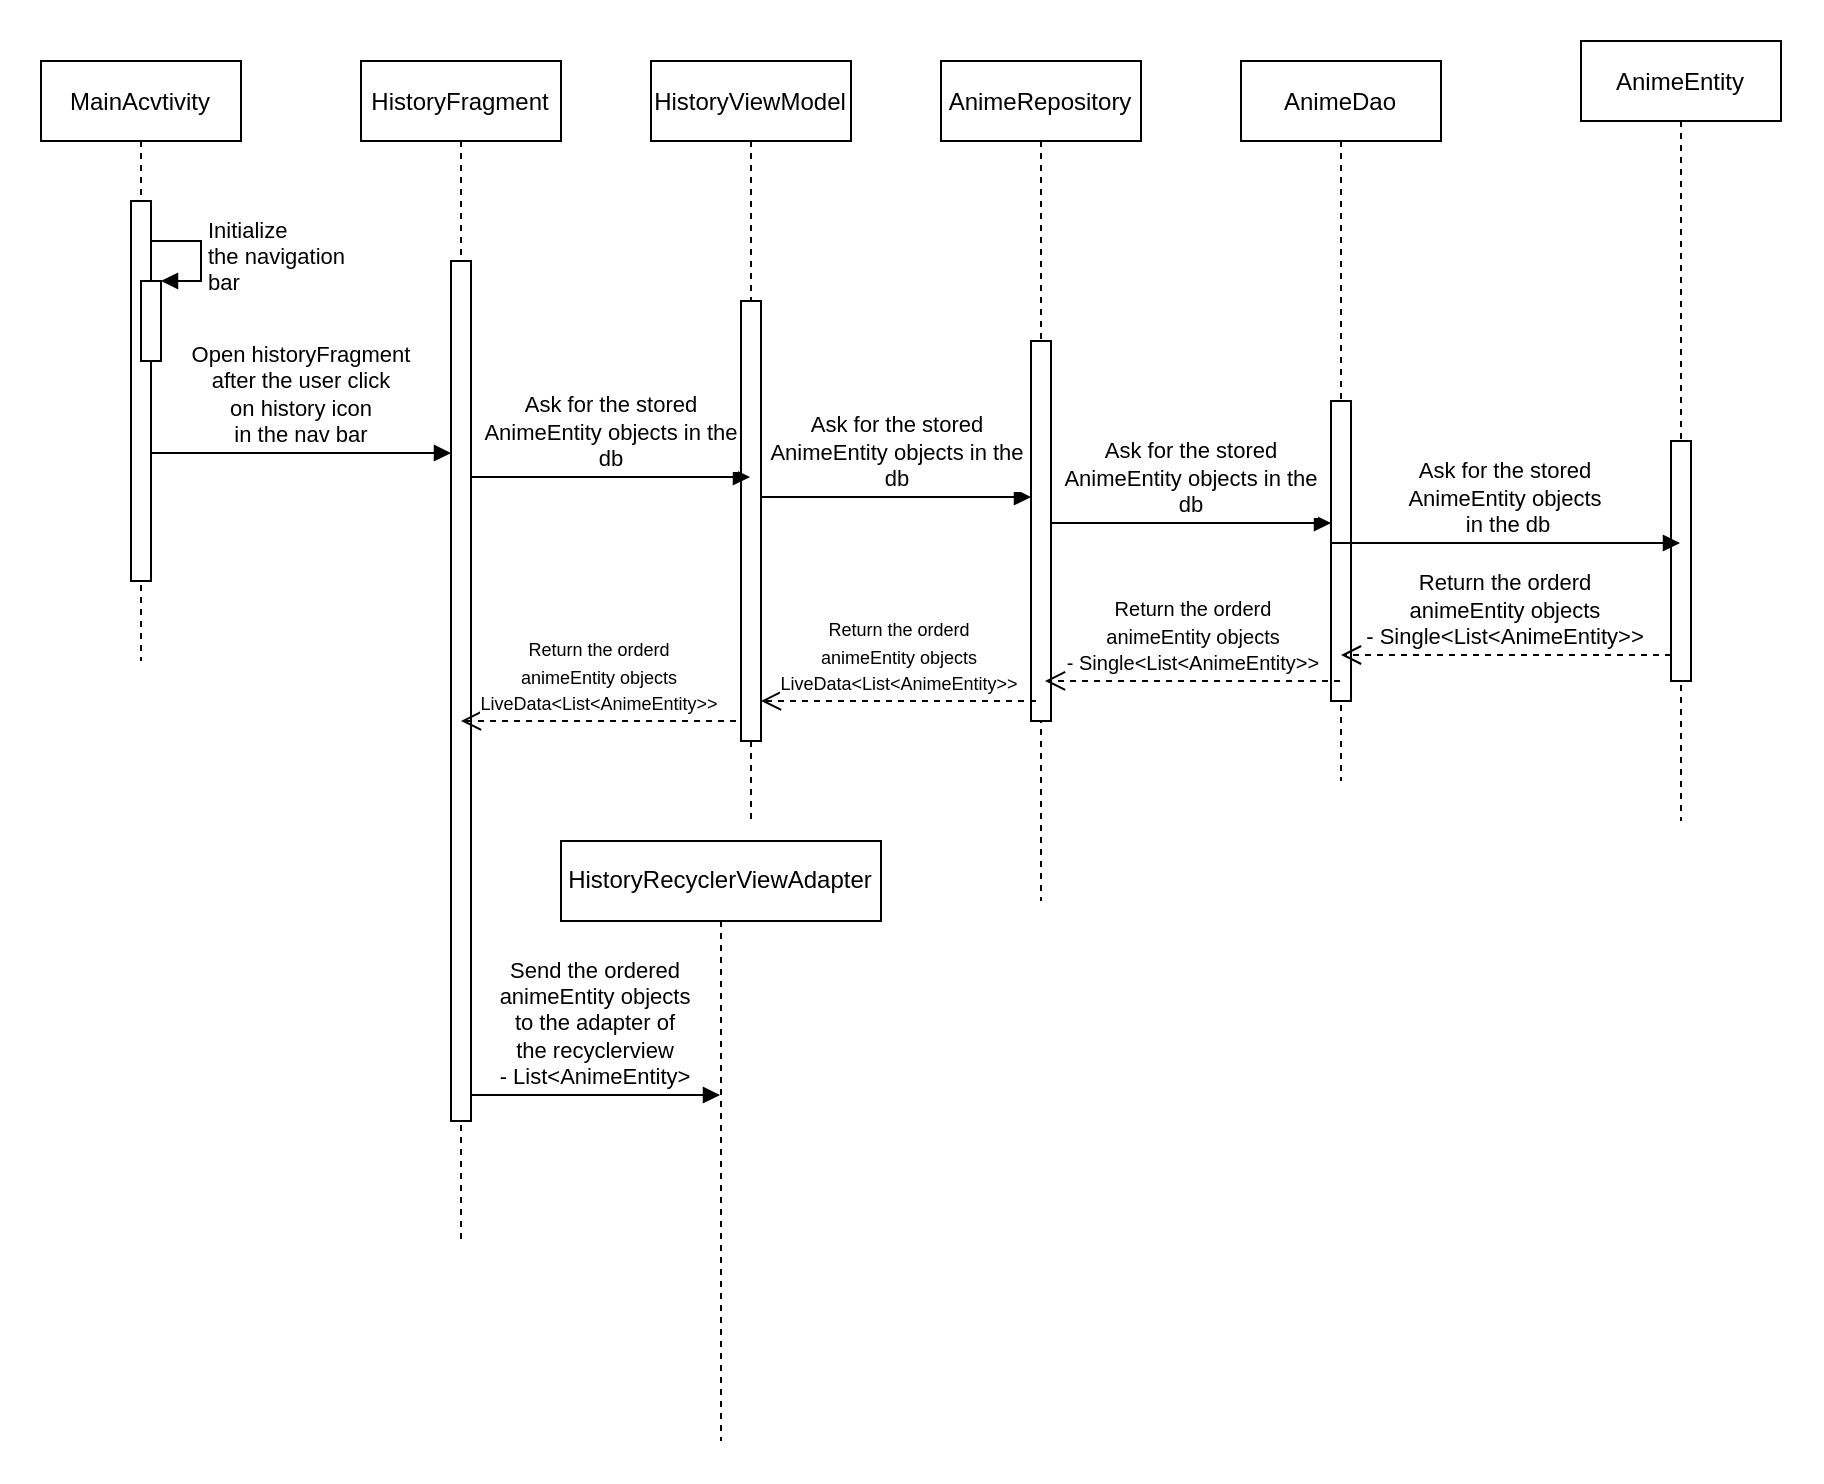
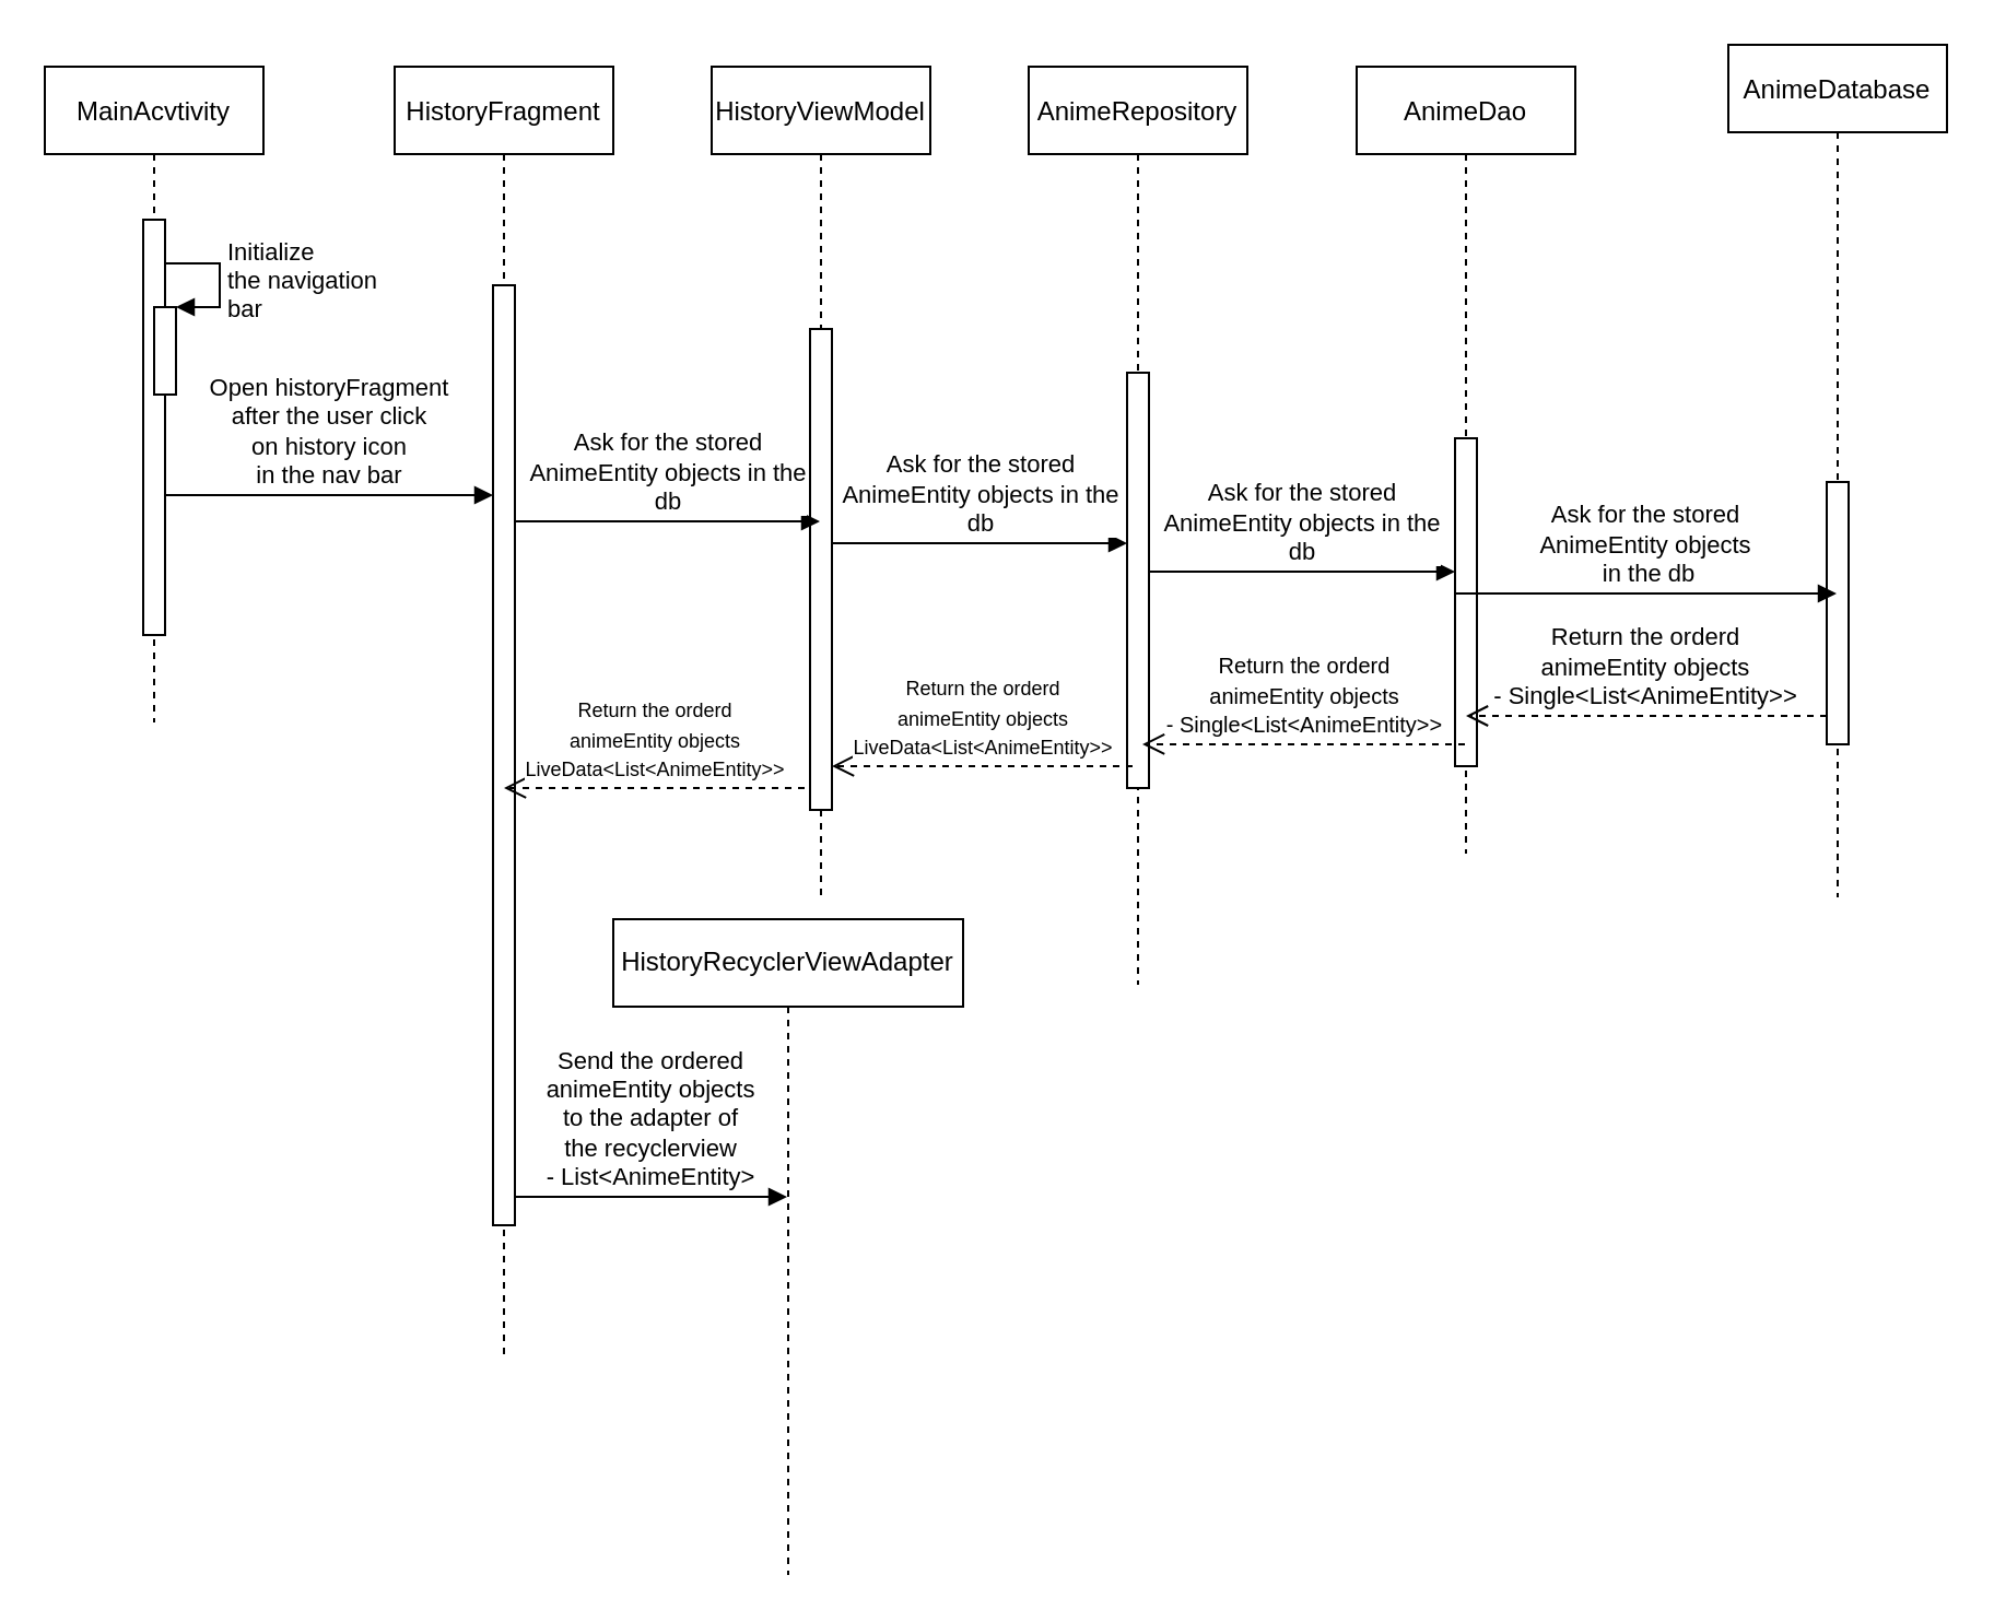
- <mxCell id="18" value="AnimeEntity" style="shape=umlLifeline;perimeter=lifelinePerimeter;container=1;collapsible=0;recursiveResize=0;rounded=0;shadow=0;strokeWidth=1;" vertex="1" parent="1"><mxGeometry x="790" y="20" width="100" height="390" as="geometry" /></mxCell>
+ <mxCell id="18" value="AnimeDatabase" style="shape=umlLifeline;perimeter=lifelinePerimeter;container=1;collapsible=0;recursiveResize=0;rounded=0;shadow=0;strokeWidth=1;" vertex="1" parent="1"><mxGeometry x="790" y="20" width="100" height="390" as="geometry" /></mxCell>
